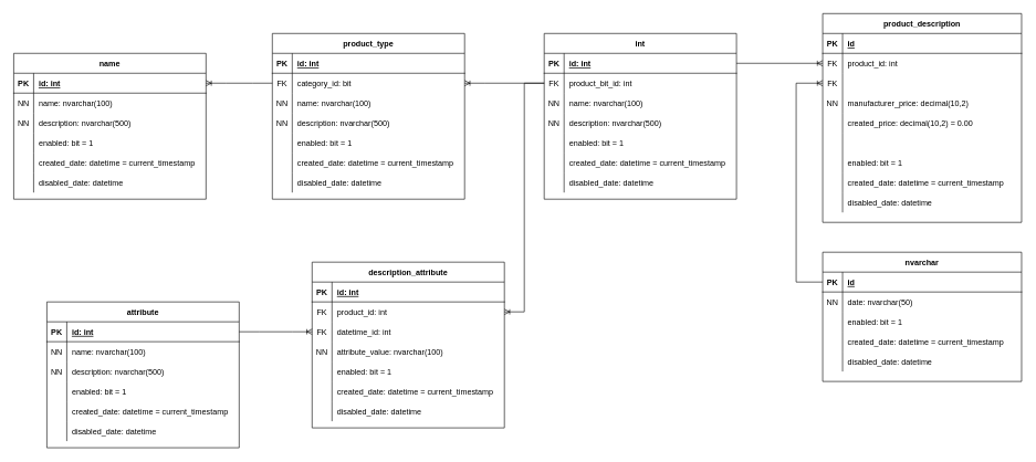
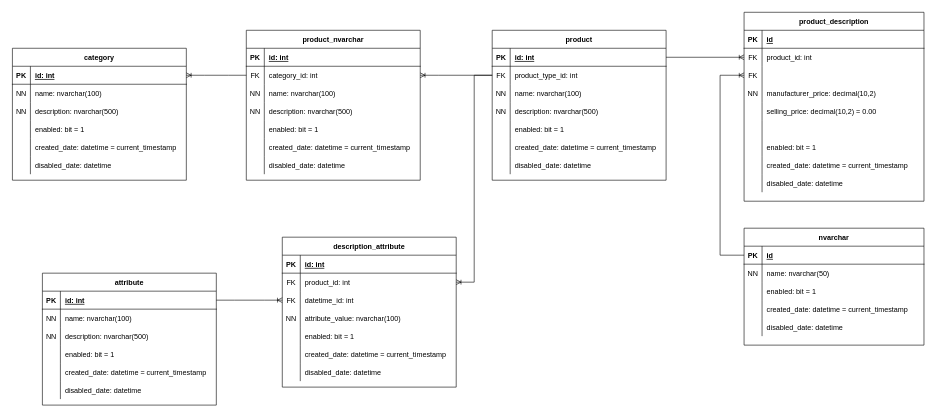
- <mxCell id="21" value="product_type" style="shape=table;startSize=30;container=1;collapsible=1;childLayout=tableLayout;fixedRows=1;rowLines=0;fontStyle=1;align=center;resizeLast=1;" parent="1" vertex="1"><mxGeometry x="410" y="50" width="290" height="250" as="geometry" /></mxCell>
+ <mxCell id="21" value="product_nvarchar" style="shape=table;startSize=30;container=1;collapsible=1;childLayout=tableLayout;fixedRows=1;rowLines=0;fontStyle=1;align=center;resizeLast=1;" parent="1" vertex="1"><mxGeometry x="410" y="50" width="290" height="250" as="geometry" /></mxCell>
- <mxCell id="43" value="int" style="shape=table;startSize=30;container=1;collapsible=1;childLayout=tableLayout;fixedRows=1;rowLines=0;fontStyle=1;align=center;resizeLast=1;" parent="1" vertex="1"><mxGeometry x="820" y="50" width="290" height="250" as="geometry" /></mxCell>
+ <mxCell id="43" value="product" style="shape=table;startSize=30;container=1;collapsible=1;childLayout=tableLayout;fixedRows=1;rowLines=0;fontStyle=1;align=center;resizeLast=1;" parent="1" vertex="1"><mxGeometry x="820" y="50" width="290" height="250" as="geometry" /></mxCell>
- <mxCell id="2" value="name" style="shape=table;startSize=30;container=1;collapsible=1;childLayout=tableLayout;fixedRows=1;rowLines=0;fontStyle=1;align=center;resizeLast=1;" parent="1" vertex="1"><mxGeometry x="20" y="80" width="290" height="220" as="geometry" /></mxCell>
+ <mxCell id="2" value="category" style="shape=table;startSize=30;container=1;collapsible=1;childLayout=tableLayout;fixedRows=1;rowLines=0;fontStyle=1;align=center;resizeLast=1;" parent="1" vertex="1"><mxGeometry x="20" y="80" width="290" height="220" as="geometry" /></mxCell>
- <mxCell id="27" value="category_id: bit" style="shape=partialRectangle;connectable=0;fillColor=none;top=0;left=0;bottom=0;right=0;align=left;spacingLeft=6;overflow=hidden;" parent="25" vertex="1"><mxGeometry x="30" width="260" height="30" as="geometry"><mxRectangle width="260" height="30" as="alternateBounds" /></mxGeometry></mxCell>
+ <mxCell id="27" value="category_id: int" style="shape=partialRectangle;connectable=0;fillColor=none;top=0;left=0;bottom=0;right=0;align=left;spacingLeft=6;overflow=hidden;" parent="25" vertex="1"><mxGeometry x="30" width="260" height="30" as="geometry"><mxRectangle width="260" height="30" as="alternateBounds" /></mxGeometry></mxCell>
- <mxCell id="49" value="product_bit_id: int" style="shape=partialRectangle;connectable=0;fillColor=none;top=0;left=0;bottom=0;right=0;align=left;spacingLeft=6;overflow=hidden;" parent="47" vertex="1"><mxGeometry x="30" width="260" height="30" as="geometry"><mxRectangle width="260" height="30" as="alternateBounds" /></mxGeometry></mxCell>
+ <mxCell id="49" value="product_type_id: int" style="shape=partialRectangle;connectable=0;fillColor=none;top=0;left=0;bottom=0;right=0;align=left;spacingLeft=6;overflow=hidden;" parent="47" vertex="1"><mxGeometry x="30" width="260" height="30" as="geometry"><mxRectangle width="260" height="30" as="alternateBounds" /></mxGeometry></mxCell>
- <mxCell id="140" value="created_price: decimal(10,2) = 0.00" style="shape=partialRectangle;connectable=0;fillColor=none;top=0;left=0;bottom=0;right=0;align=left;spacingLeft=6;overflow=hidden;" vertex="1" parent="138"><mxGeometry x="30" width="270" height="30" as="geometry"><mxRectangle width="270" height="30" as="alternateBounds" /></mxGeometry></mxCell>
+ <mxCell id="140" value="selling_price: decimal(10,2) = 0.00" style="shape=partialRectangle;connectable=0;fillColor=none;top=0;left=0;bottom=0;right=0;align=left;spacingLeft=6;overflow=hidden;" vertex="1" parent="138"><mxGeometry x="30" width="270" height="30" as="geometry"><mxRectangle width="270" height="30" as="alternateBounds" /></mxGeometry></mxCell>
- <mxCell id="116" value="date: nvarchar(50)" style="shape=partialRectangle;connectable=0;fillColor=none;top=0;left=0;bottom=0;right=0;align=left;spacingLeft=6;overflow=hidden;" vertex="1" parent="114"><mxGeometry x="30" width="270" height="30" as="geometry"><mxRectangle width="270" height="30" as="alternateBounds" /></mxGeometry></mxCell>
+ <mxCell id="116" value="name: nvarchar(50)" style="shape=partialRectangle;connectable=0;fillColor=none;top=0;left=0;bottom=0;right=0;align=left;spacingLeft=6;overflow=hidden;" vertex="1" parent="114"><mxGeometry x="30" width="270" height="30" as="geometry"><mxRectangle width="270" height="30" as="alternateBounds" /></mxGeometry></mxCell>
